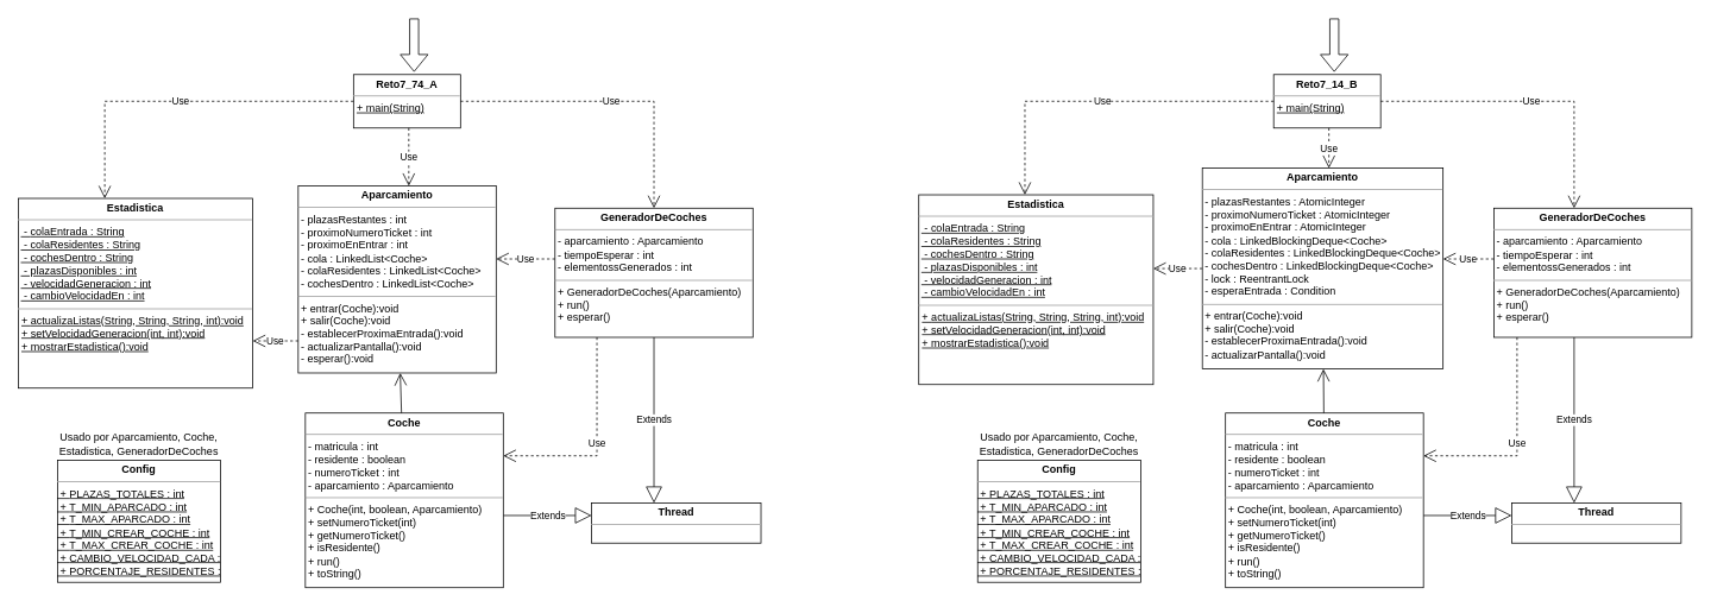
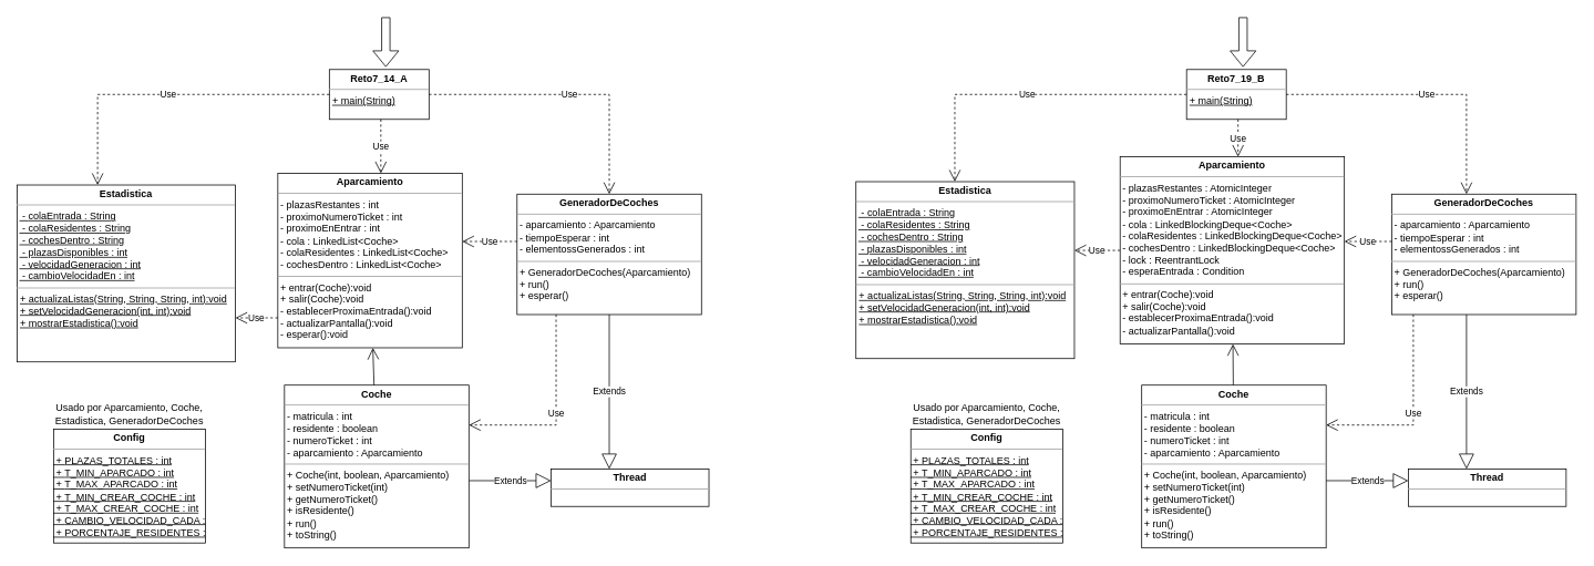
- <mxCell id="2" value="&lt;p style=&quot;margin:0px;margin-top:4px;text-align:center;&quot;&gt;&lt;b&gt;Reto7_74_A&lt;/b&gt;&lt;/p&gt;&lt;hr size=&quot;1&quot;&gt;&lt;p style=&quot;margin:0px;margin-left:4px;&quot;&gt;&lt;u&gt;+ main(String)&lt;/u&gt;&lt;br&gt;&lt;/p&gt;" style="verticalAlign=top;align=left;overflow=fill;fontSize=12;fontFamily=Helvetica;html=1;" parent="1" vertex="1"><mxGeometry x="396" y="83" width="120" height="60" as="geometry" /></mxCell>
+ <mxCell id="2" value="&lt;p style=&quot;margin:0px;margin-top:4px;text-align:center;&quot;&gt;&lt;b&gt;Reto7_14_A&lt;/b&gt;&lt;/p&gt;&lt;hr size=&quot;1&quot;&gt;&lt;p style=&quot;margin:0px;margin-left:4px;&quot;&gt;&lt;u&gt;+ main(String)&lt;/u&gt;&lt;br&gt;&lt;/p&gt;" style="verticalAlign=top;align=left;overflow=fill;fontSize=12;fontFamily=Helvetica;html=1;" parent="1" vertex="1"><mxGeometry x="396" y="83" width="120" height="60" as="geometry" /></mxCell>
- <mxCell id="20" value="&lt;p style=&quot;margin:0px;margin-top:4px;text-align:center;&quot;&gt;&lt;b&gt;Reto7_14_B&lt;/b&gt;&lt;/p&gt;&lt;hr size=&quot;1&quot;&gt;&lt;p style=&quot;margin:0px;margin-left:4px;&quot;&gt;&lt;u&gt;+ main(String)&lt;/u&gt;&lt;br&gt;&lt;/p&gt;" style="verticalAlign=top;align=left;overflow=fill;fontSize=12;fontFamily=Helvetica;html=1;" vertex="1" parent="1"><mxGeometry x="1428" y="83" width="120" height="60" as="geometry" /></mxCell>
+ <mxCell id="20" value="&lt;p style=&quot;margin:0px;margin-top:4px;text-align:center;&quot;&gt;&lt;b&gt;Reto7_19_B&lt;/b&gt;&lt;/p&gt;&lt;hr size=&quot;1&quot;&gt;&lt;p style=&quot;margin:0px;margin-left:4px;&quot;&gt;&lt;u&gt;+ main(String)&lt;/u&gt;&lt;br&gt;&lt;/p&gt;" style="verticalAlign=top;align=left;overflow=fill;fontSize=12;fontFamily=Helvetica;html=1;" vertex="1" parent="1"><mxGeometry x="1428" y="83" width="120" height="60" as="geometry" /></mxCell>
